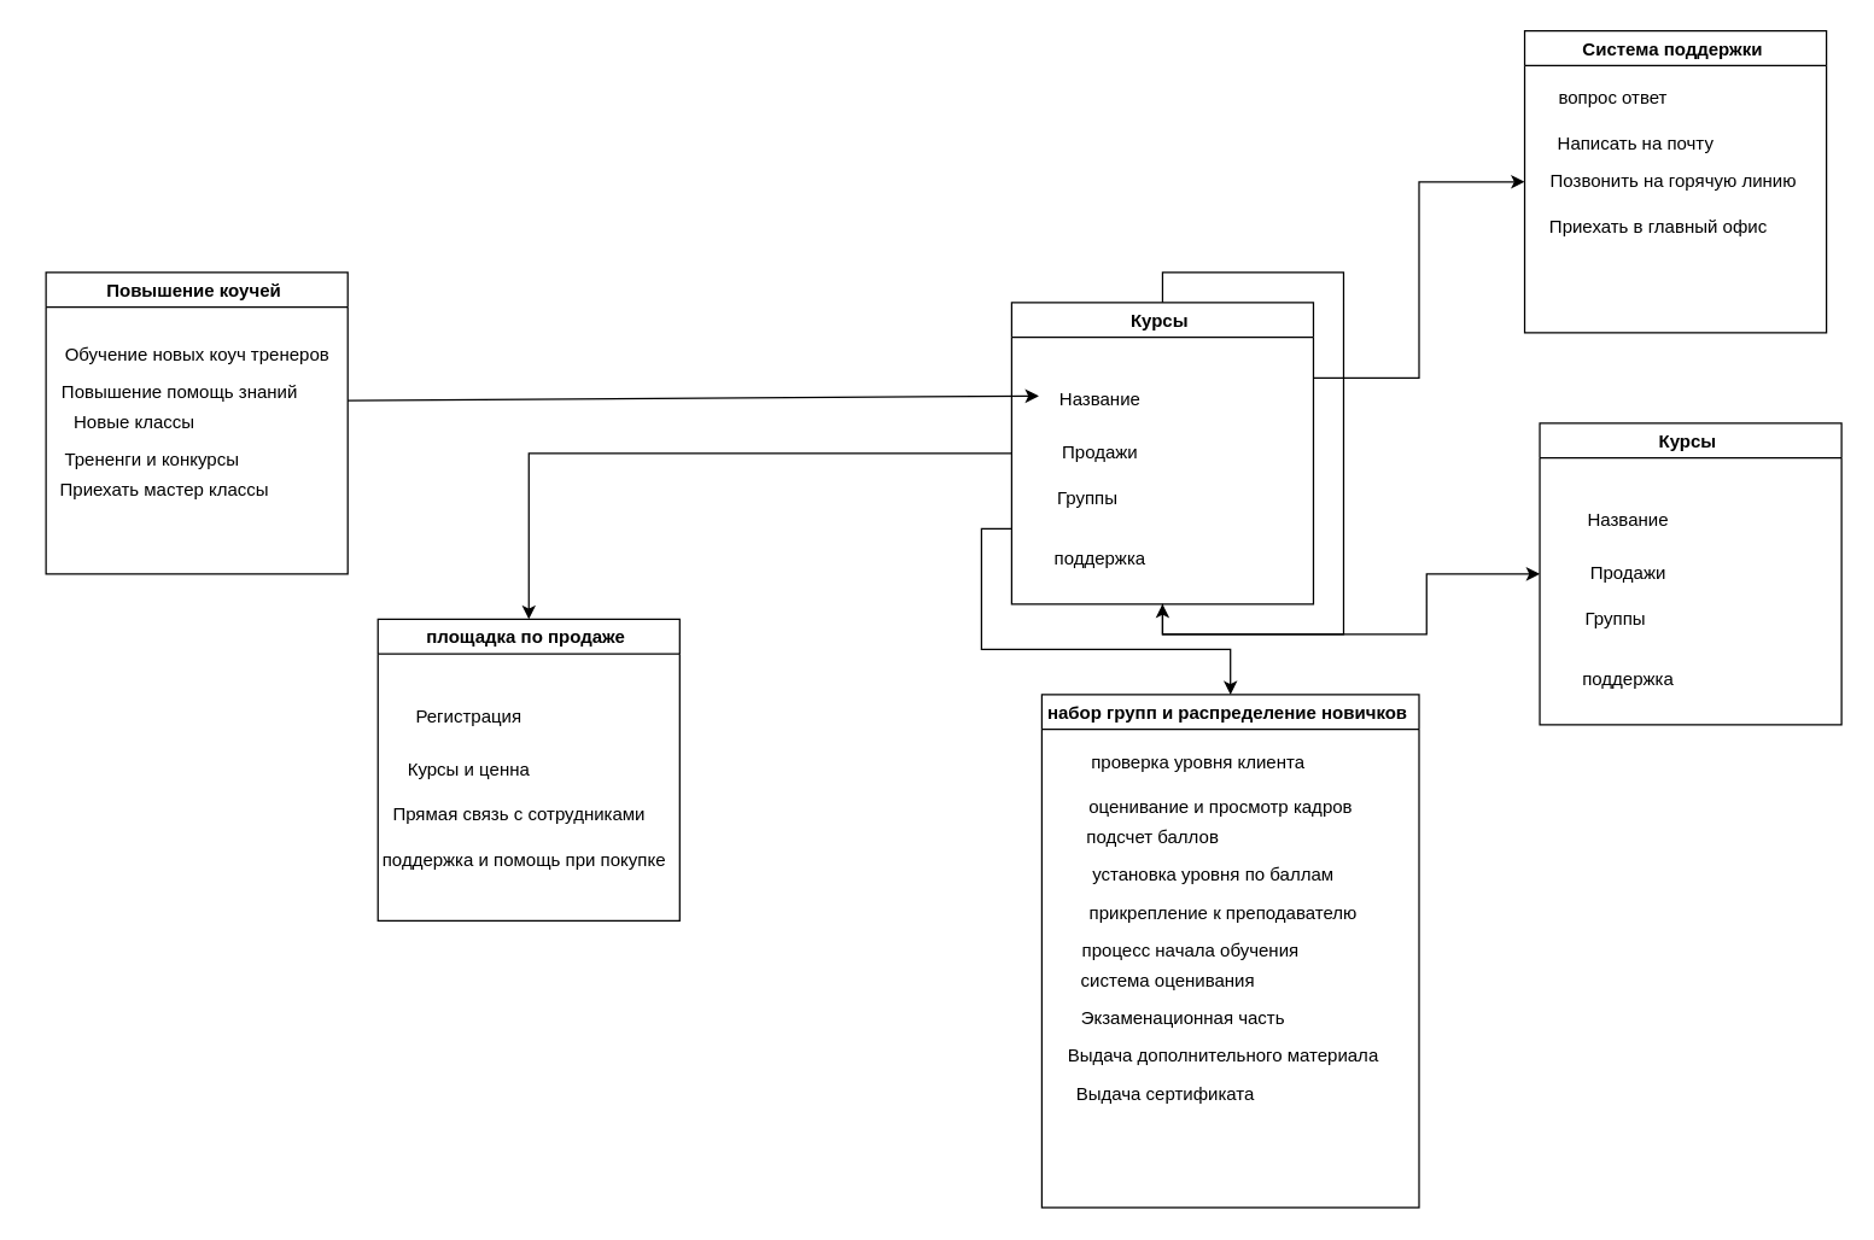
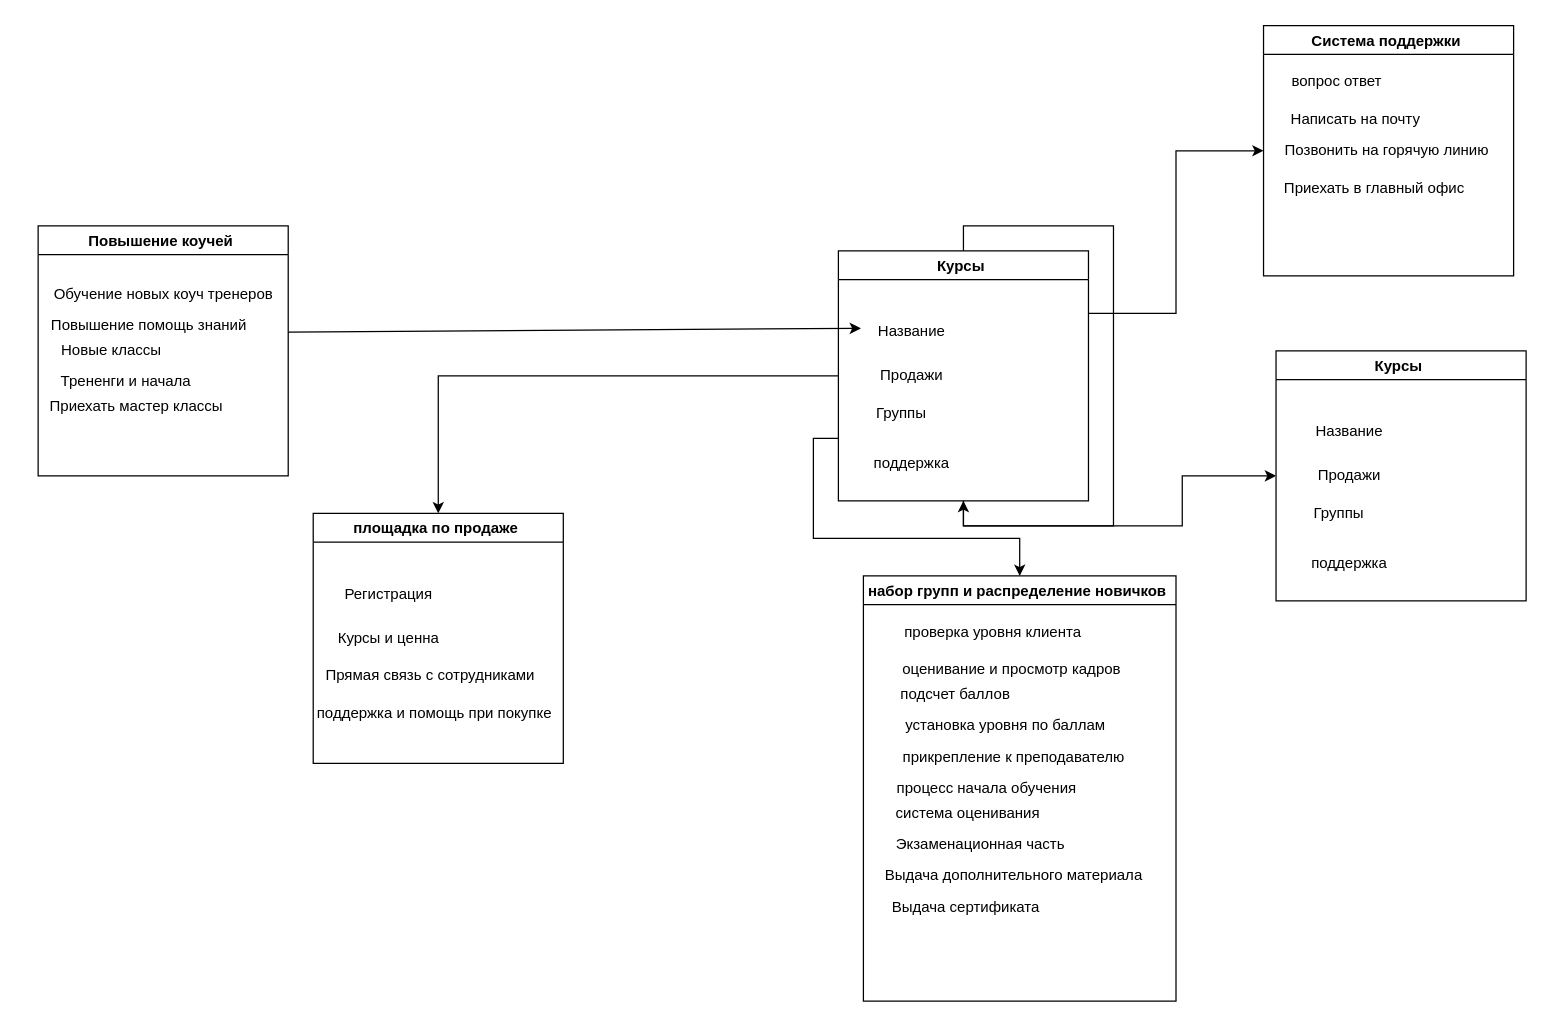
- <mxCell id="17" value="Трененги и конкурсы" style="text;html=1;align=center;verticalAlign=middle;resizable=0;points=[];autosize=1;strokeColor=none;fillColor=none;" vertex="1" parent="13"><mxGeometry y="110" width="140" height="30" as="geometry" /></mxCell>
+ <mxCell id="17" value="Трененги и начала" style="text;html=1;align=center;verticalAlign=middle;resizable=0;points=[];autosize=1;strokeColor=none;fillColor=none;" vertex="1" parent="13"><mxGeometry y="110" width="140" height="30" as="geometry" /></mxCell>
